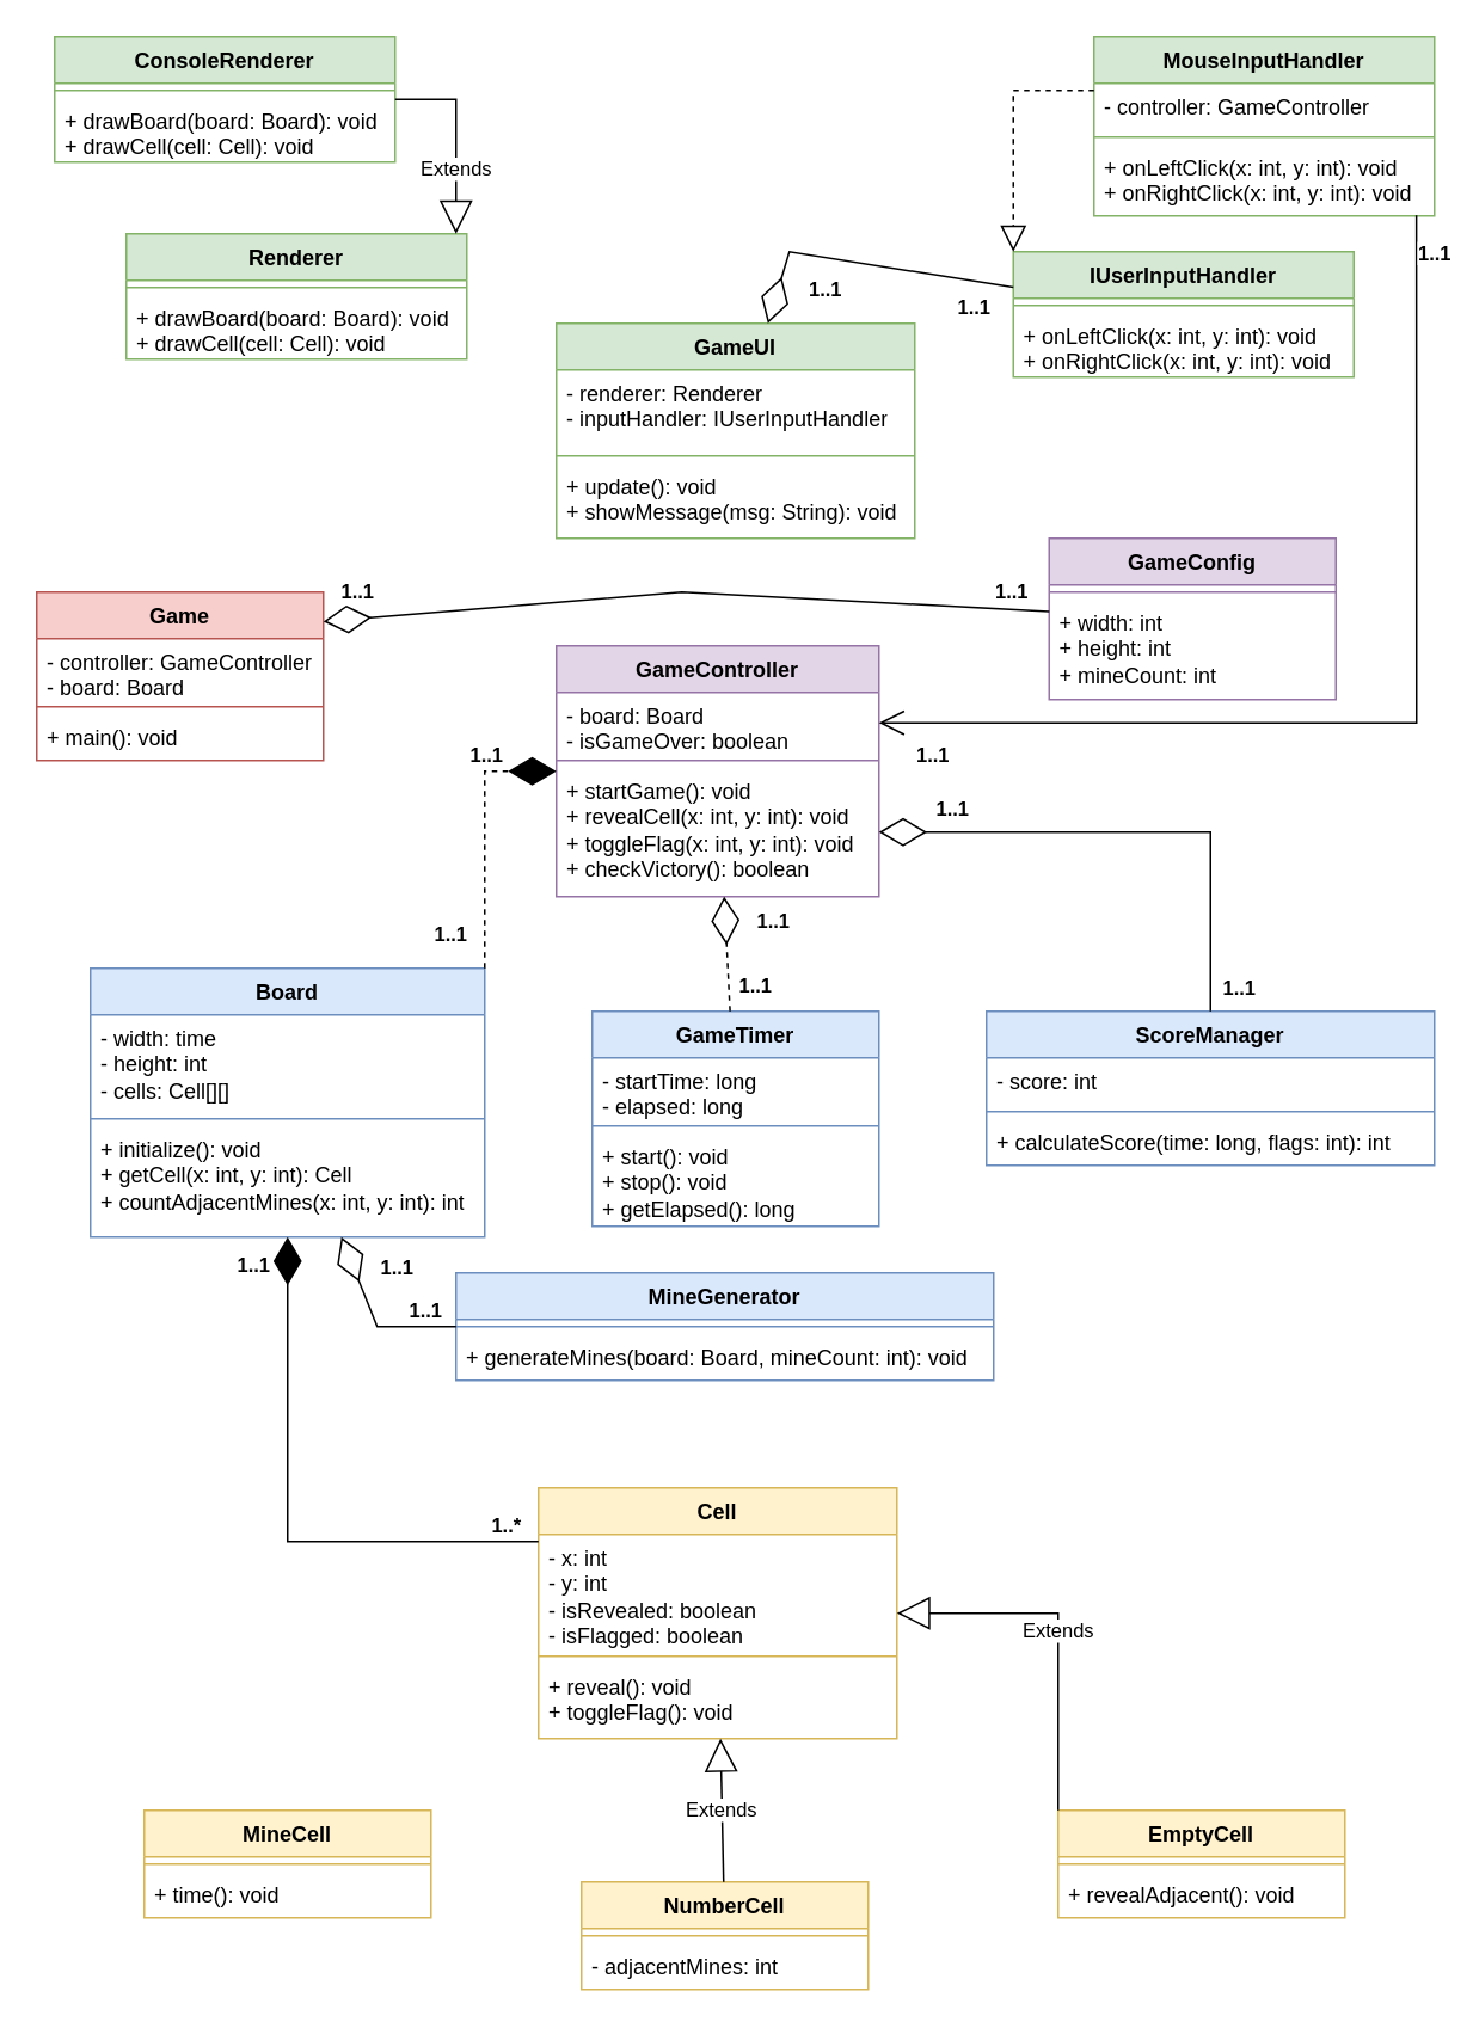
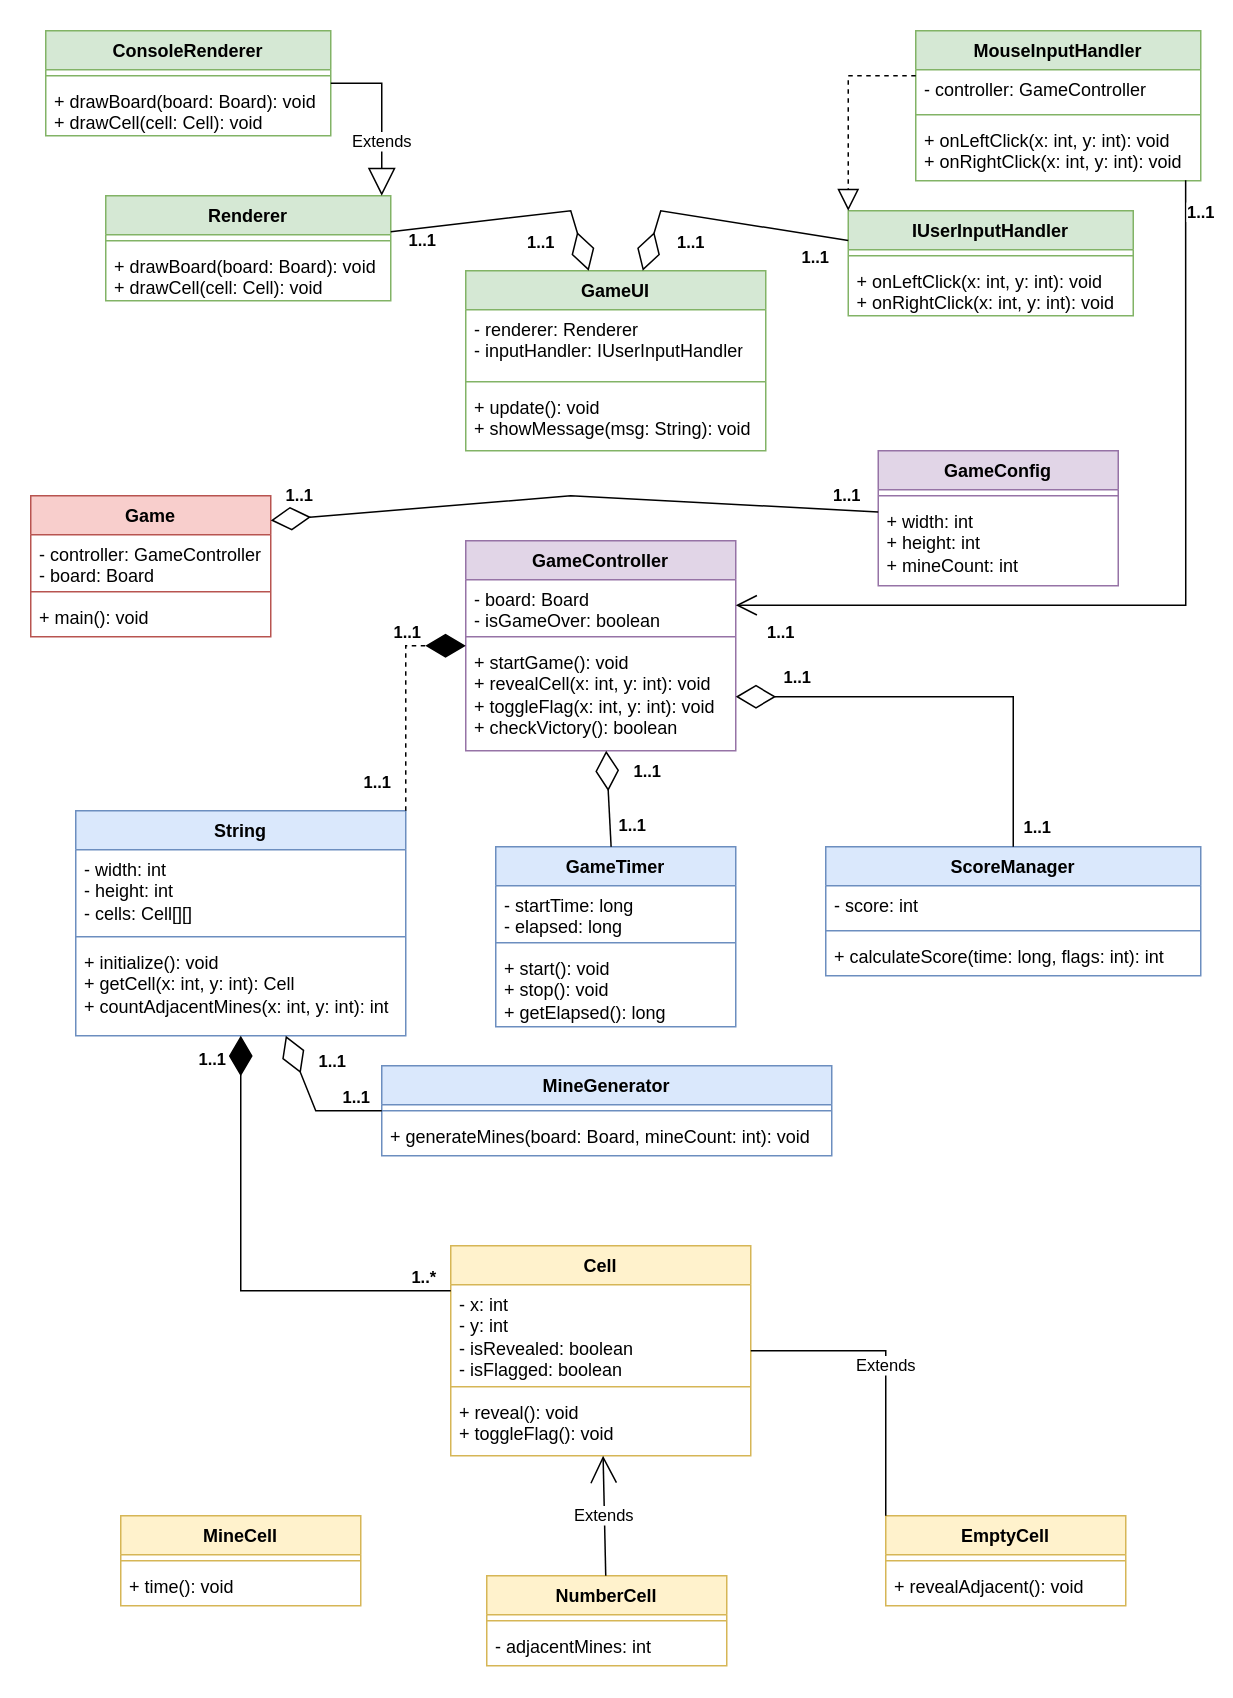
+ <mxCell id="68" value="" style="endArrow=diamondThin;endFill=0;endSize=24;html=1;rounded=0;" edge="1" parent="1" source="41" target="47"><mxGeometry width="160" relative="1" as="geometry"><mxPoint x="240" y="140" as="sourcePoint" /><mxPoint x="380" y="180" as="targetPoint" /><Array as="points"><mxPoint x="380" y="140" /></Array></mxGeometry></mxCell>
+ <mxCell id="69" value="&lt;strong data-end=&quot;1933&quot; data-start=&quot;1922&quot;&gt;1..1&lt;/strong&gt;" style="edgeLabel;html=1;align=center;verticalAlign=middle;resizable=0;points=[];" vertex="1" connectable="0" parent="68"><mxGeometry x="-0.856" relative="1" as="geometry"><mxPoint x="9" y="7" as="offset" /></mxGeometry></mxCell>
+ <mxCell id="70" value="&lt;strong data-end=&quot;1933&quot; data-start=&quot;1922&quot;&gt;1..1&lt;/strong&gt;" style="edgeLabel;html=1;align=center;verticalAlign=middle;resizable=0;points=[];" vertex="1" connectable="0" parent="68"><mxGeometry x="0.614" y="-1" relative="1" as="geometry"><mxPoint x="-22" y="10" as="offset" /></mxGeometry></mxCell>
- <mxCell id="77" value="" style="endArrow=diamondThin;endFill=0;endSize=24;html=1;rounded=0;dashed=1;" edge="1" parent="1" source="34" target="6"><mxGeometry width="160" relative="1" as="geometry"><mxPoint x="280" y="540" as="sourcePoint" /><mxPoint x="440" y="540" as="targetPoint" /></mxGeometry></mxCell>
+ <mxCell id="77" value="" style="endArrow=diamondThin;endFill=0;endSize=24;html=1;rounded=0;" edge="1" parent="1" source="34" target="6"><mxGeometry width="160" relative="1" as="geometry"><mxPoint x="280" y="540" as="sourcePoint" /><mxPoint x="440" y="540" as="targetPoint" /></mxGeometry></mxCell>
- <mxCell id="10" value="Board" style="swimlane;fontStyle=1;align=center;verticalAlign=top;childLayout=stackLayout;horizontal=1;startSize=26;horizontalStack=0;resizeParent=1;resizeParentMax=0;resizeLast=0;collapsible=1;marginBottom=0;whiteSpace=wrap;html=1;fillColor=#dae8fc;strokeColor=#6c8ebf;" vertex="1" parent="1"><mxGeometry x="50" y="540" width="220" height="150" as="geometry"><mxRectangle x="60" y="530" width="70" height="30" as="alternateBounds" /></mxGeometry></mxCell>
+ <mxCell id="10" value="String" style="swimlane;fontStyle=1;align=center;verticalAlign=top;childLayout=stackLayout;horizontal=1;startSize=26;horizontalStack=0;resizeParent=1;resizeParentMax=0;resizeLast=0;collapsible=1;marginBottom=0;whiteSpace=wrap;html=1;fillColor=#dae8fc;strokeColor=#6c8ebf;" vertex="1" parent="1"><mxGeometry x="50" y="540" width="220" height="150" as="geometry"><mxRectangle x="60" y="530" width="70" height="30" as="alternateBounds" /></mxGeometry></mxCell>
- <mxCell id="11" value="- width: time&lt;br&gt;- height: int&lt;br&gt;- cells: Cell[][]" style="text;strokeColor=none;fillColor=none;align=left;verticalAlign=top;spacingLeft=4;spacingRight=4;overflow=hidden;rotatable=0;points=[[0,0.5],[1,0.5]];portConstraint=eastwest;whiteSpace=wrap;html=1;" vertex="1" parent="10"><mxGeometry y="26" width="220" height="54" as="geometry" /></mxCell>
+ <mxCell id="11" value="- width: int&lt;br&gt;- height: int&lt;br&gt;- cells: Cell[][]" style="text;strokeColor=none;fillColor=none;align=left;verticalAlign=top;spacingLeft=4;spacingRight=4;overflow=hidden;rotatable=0;points=[[0,0.5],[1,0.5]];portConstraint=eastwest;whiteSpace=wrap;html=1;" vertex="1" parent="10"><mxGeometry y="26" width="220" height="54" as="geometry" /></mxCell>
- <mxCell id="60" value="Extends" style="endArrow=block;endSize=16;endFill=0;html=1;rounded=0;exitX=0;exitY=0;exitDx=0;exitDy=0;" edge="1" parent="1" source="24" target="14"><mxGeometry width="160" relative="1" as="geometry"><mxPoint x="600" y="1010" as="sourcePoint" /><mxPoint x="660" y="900" as="targetPoint" /><Array as="points"><mxPoint x="590" y="900" /></Array></mxGeometry></mxCell>
+ <mxCell id="60" value="Extends" style="endArrow=none;endSize=16;endFill=0;html=1;rounded=0;exitX=0;exitY=0;exitDx=0;exitDy=0;" edge="1" parent="1" source="24" target="14"><mxGeometry width="160" relative="1" as="geometry"><mxPoint x="600" y="1010" as="sourcePoint" /><mxPoint x="660" y="900" as="targetPoint" /><Array as="points"><mxPoint x="590" y="900" /></Array></mxGeometry></mxCell>
- <mxCell id="61" value="Extends" style="endArrow=block;endSize=16;endFill=0;html=1;rounded=0;" edge="1" parent="1" source="21" target="14"><mxGeometry width="160" relative="1" as="geometry"><mxPoint x="399.63" y="1050" as="sourcePoint" /><mxPoint x="399.63" y="970" as="targetPoint" /><Array as="points" /></mxGeometry></mxCell>
+ <mxCell id="61" value="Extends" style="endArrow=open;endSize=16;endFill=0;html=1;rounded=0;" edge="1" parent="1" source="21" target="14"><mxGeometry width="160" relative="1" as="geometry"><mxPoint x="399.63" y="1050" as="sourcePoint" /><mxPoint x="399.63" y="970" as="targetPoint" /><Array as="points" /></mxGeometry></mxCell>
